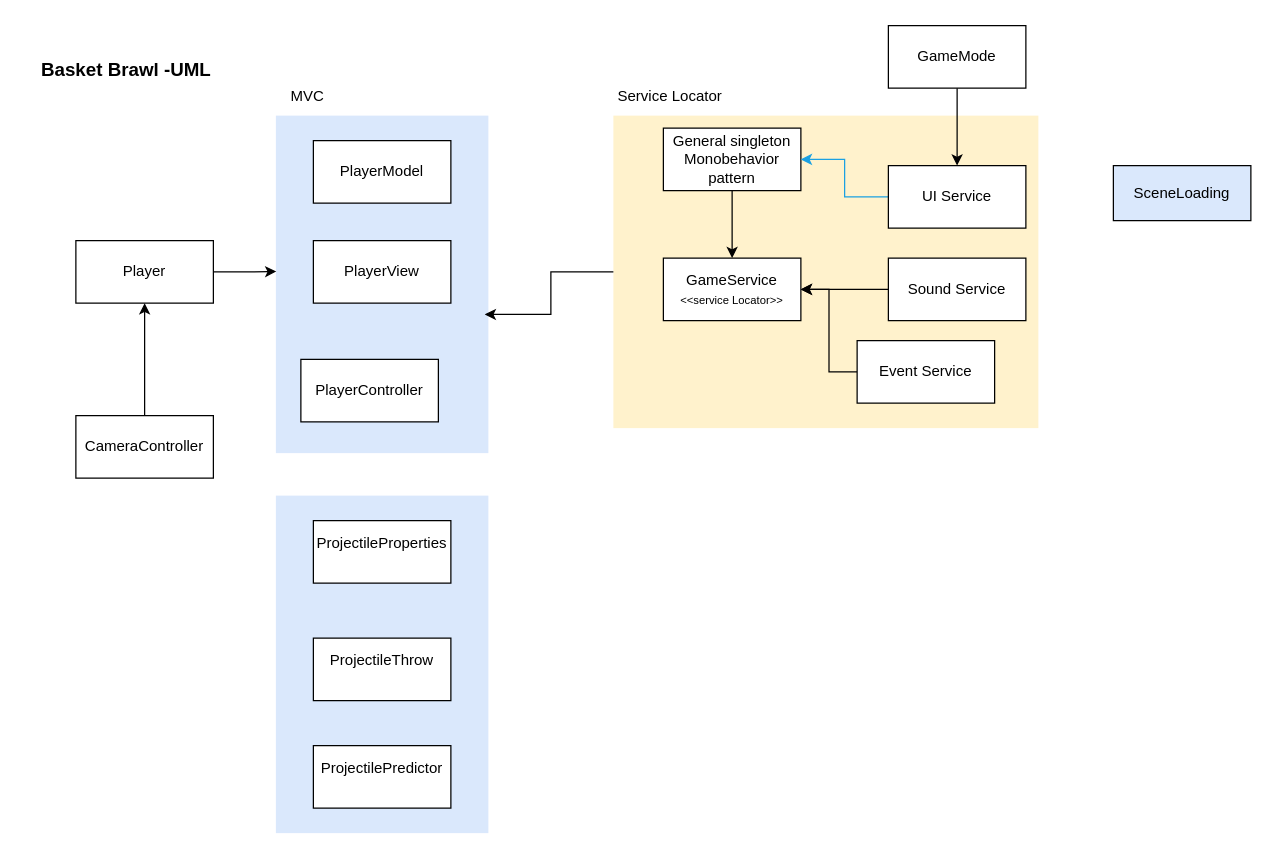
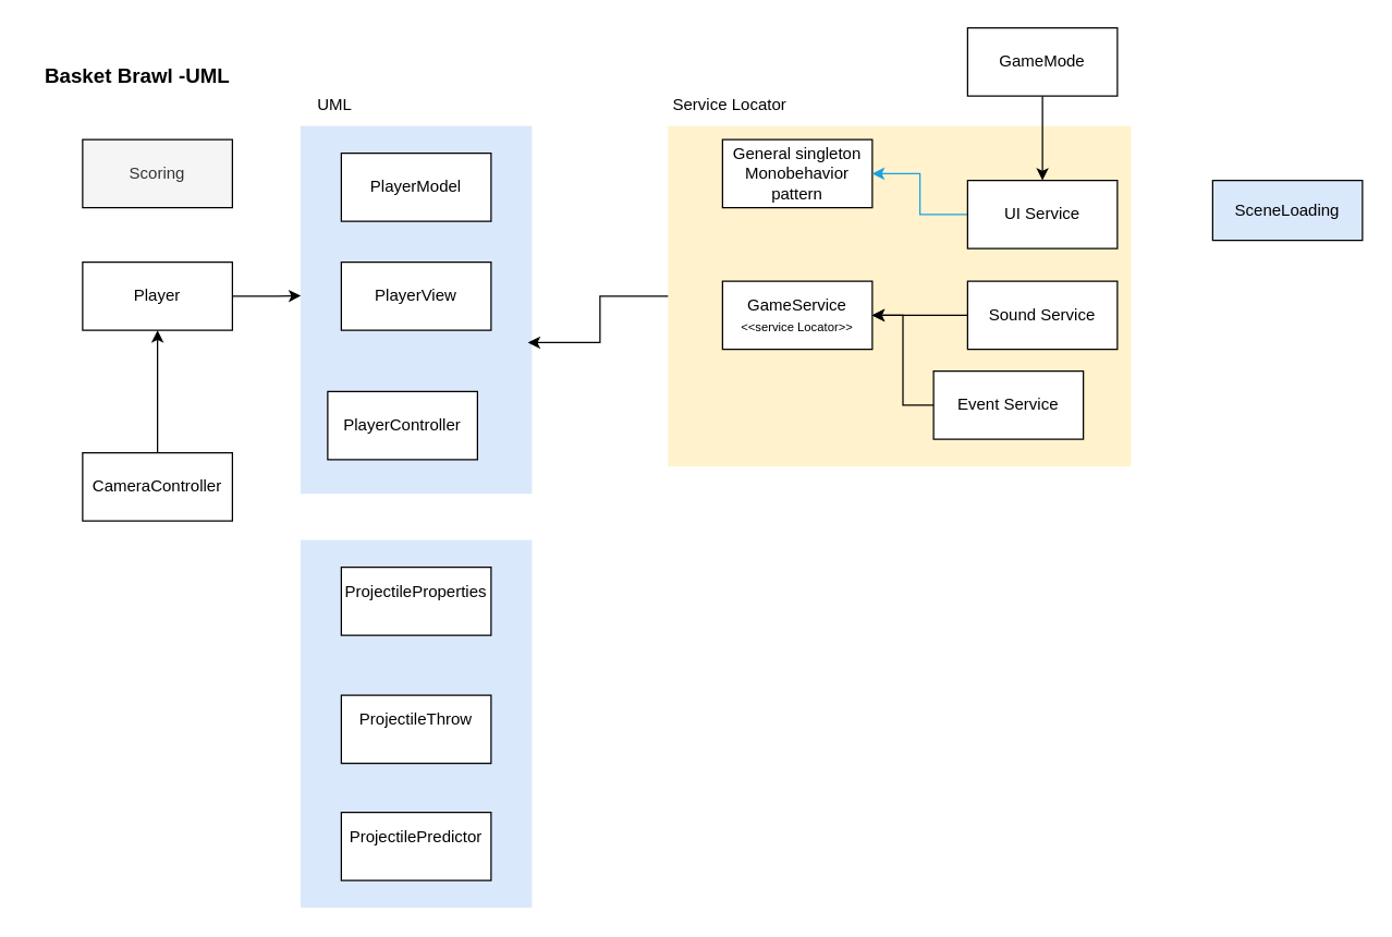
- <mxCell id="27" value="MVC" style="text;html=1;align=center;verticalAlign=middle;resizable=0;points=[];autosize=1;strokeColor=none;fillColor=none;" vertex="1" parent="1"><mxGeometry x="220" y="62" width="50" height="30" as="geometry" /></mxCell>
+ <mxCell id="27" value="UML" style="text;html=1;align=center;verticalAlign=middle;resizable=0;points=[];autosize=1;strokeColor=none;fillColor=none;" vertex="1" parent="1"><mxGeometry x="220" y="62" width="50" height="30" as="geometry" /></mxCell>
+ <mxCell id="15" value="Scoring" style="html=1;whiteSpace=wrap;fillColor=#f5f5f5;fontColor=#333333;strokeColor=default;" vertex="1" parent="1"><mxGeometry x="60" y="102" width="110" height="50" as="geometry" /></mxCell>
- <mxCell id="18" style="edgeStyle=orthogonalEdgeStyle;rounded=0;orthogonalLoop=1;jettySize=auto;html=1;entryX=0.5;entryY=0;entryDx=0;entryDy=0;" edge="1" parent="1" source="19" target="17"><mxGeometry relative="1" as="geometry" /></mxCell>
